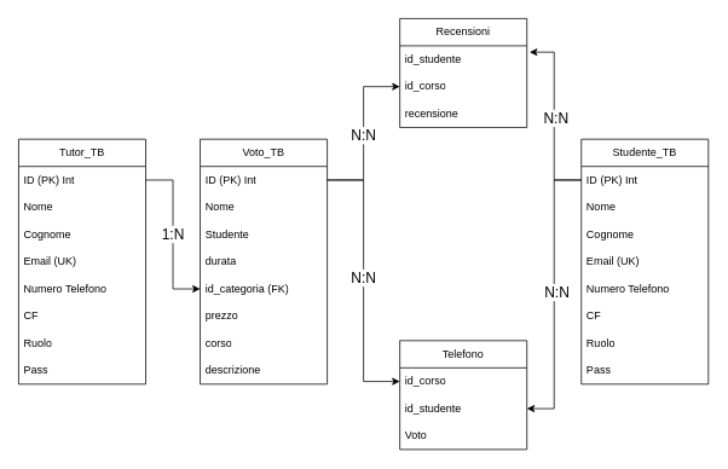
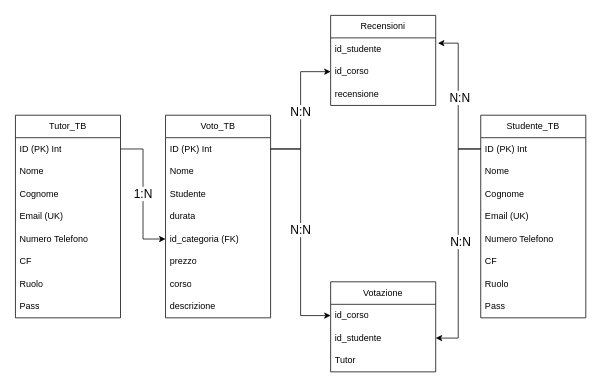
- <mxCell id="25" value="Telefono" style="swimlane;fontStyle=0;childLayout=stackLayout;horizontal=1;startSize=30;horizontalStack=0;resizeParent=1;resizeParentMax=0;resizeLast=0;collapsible=1;marginBottom=0;whiteSpace=wrap;html=1;" vertex="1" parent="1"><mxGeometry x="440" y="375" width="140" height="120" as="geometry" /></mxCell>
+ <mxCell id="25" value="Votazione" style="swimlane;fontStyle=0;childLayout=stackLayout;horizontal=1;startSize=30;horizontalStack=0;resizeParent=1;resizeParentMax=0;resizeLast=0;collapsible=1;marginBottom=0;whiteSpace=wrap;html=1;" vertex="1" parent="1"><mxGeometry x="440" y="375" width="140" height="120" as="geometry" /></mxCell>
- <mxCell id="28" value="Voto" style="text;strokeColor=none;fillColor=none;align=left;verticalAlign=middle;spacingLeft=4;spacingRight=4;overflow=hidden;points=[[0,0.5],[1,0.5]];portConstraint=eastwest;rotatable=0;whiteSpace=wrap;html=1;" vertex="1" parent="25"><mxGeometry y="90" width="140" height="30" as="geometry" /></mxCell>
+ <mxCell id="28" value="Tutor" style="text;strokeColor=none;fillColor=none;align=left;verticalAlign=middle;spacingLeft=4;spacingRight=4;overflow=hidden;points=[[0,0.5],[1,0.5]];portConstraint=eastwest;rotatable=0;whiteSpace=wrap;html=1;" vertex="1" parent="25"><mxGeometry y="90" width="140" height="30" as="geometry" /></mxCell>
